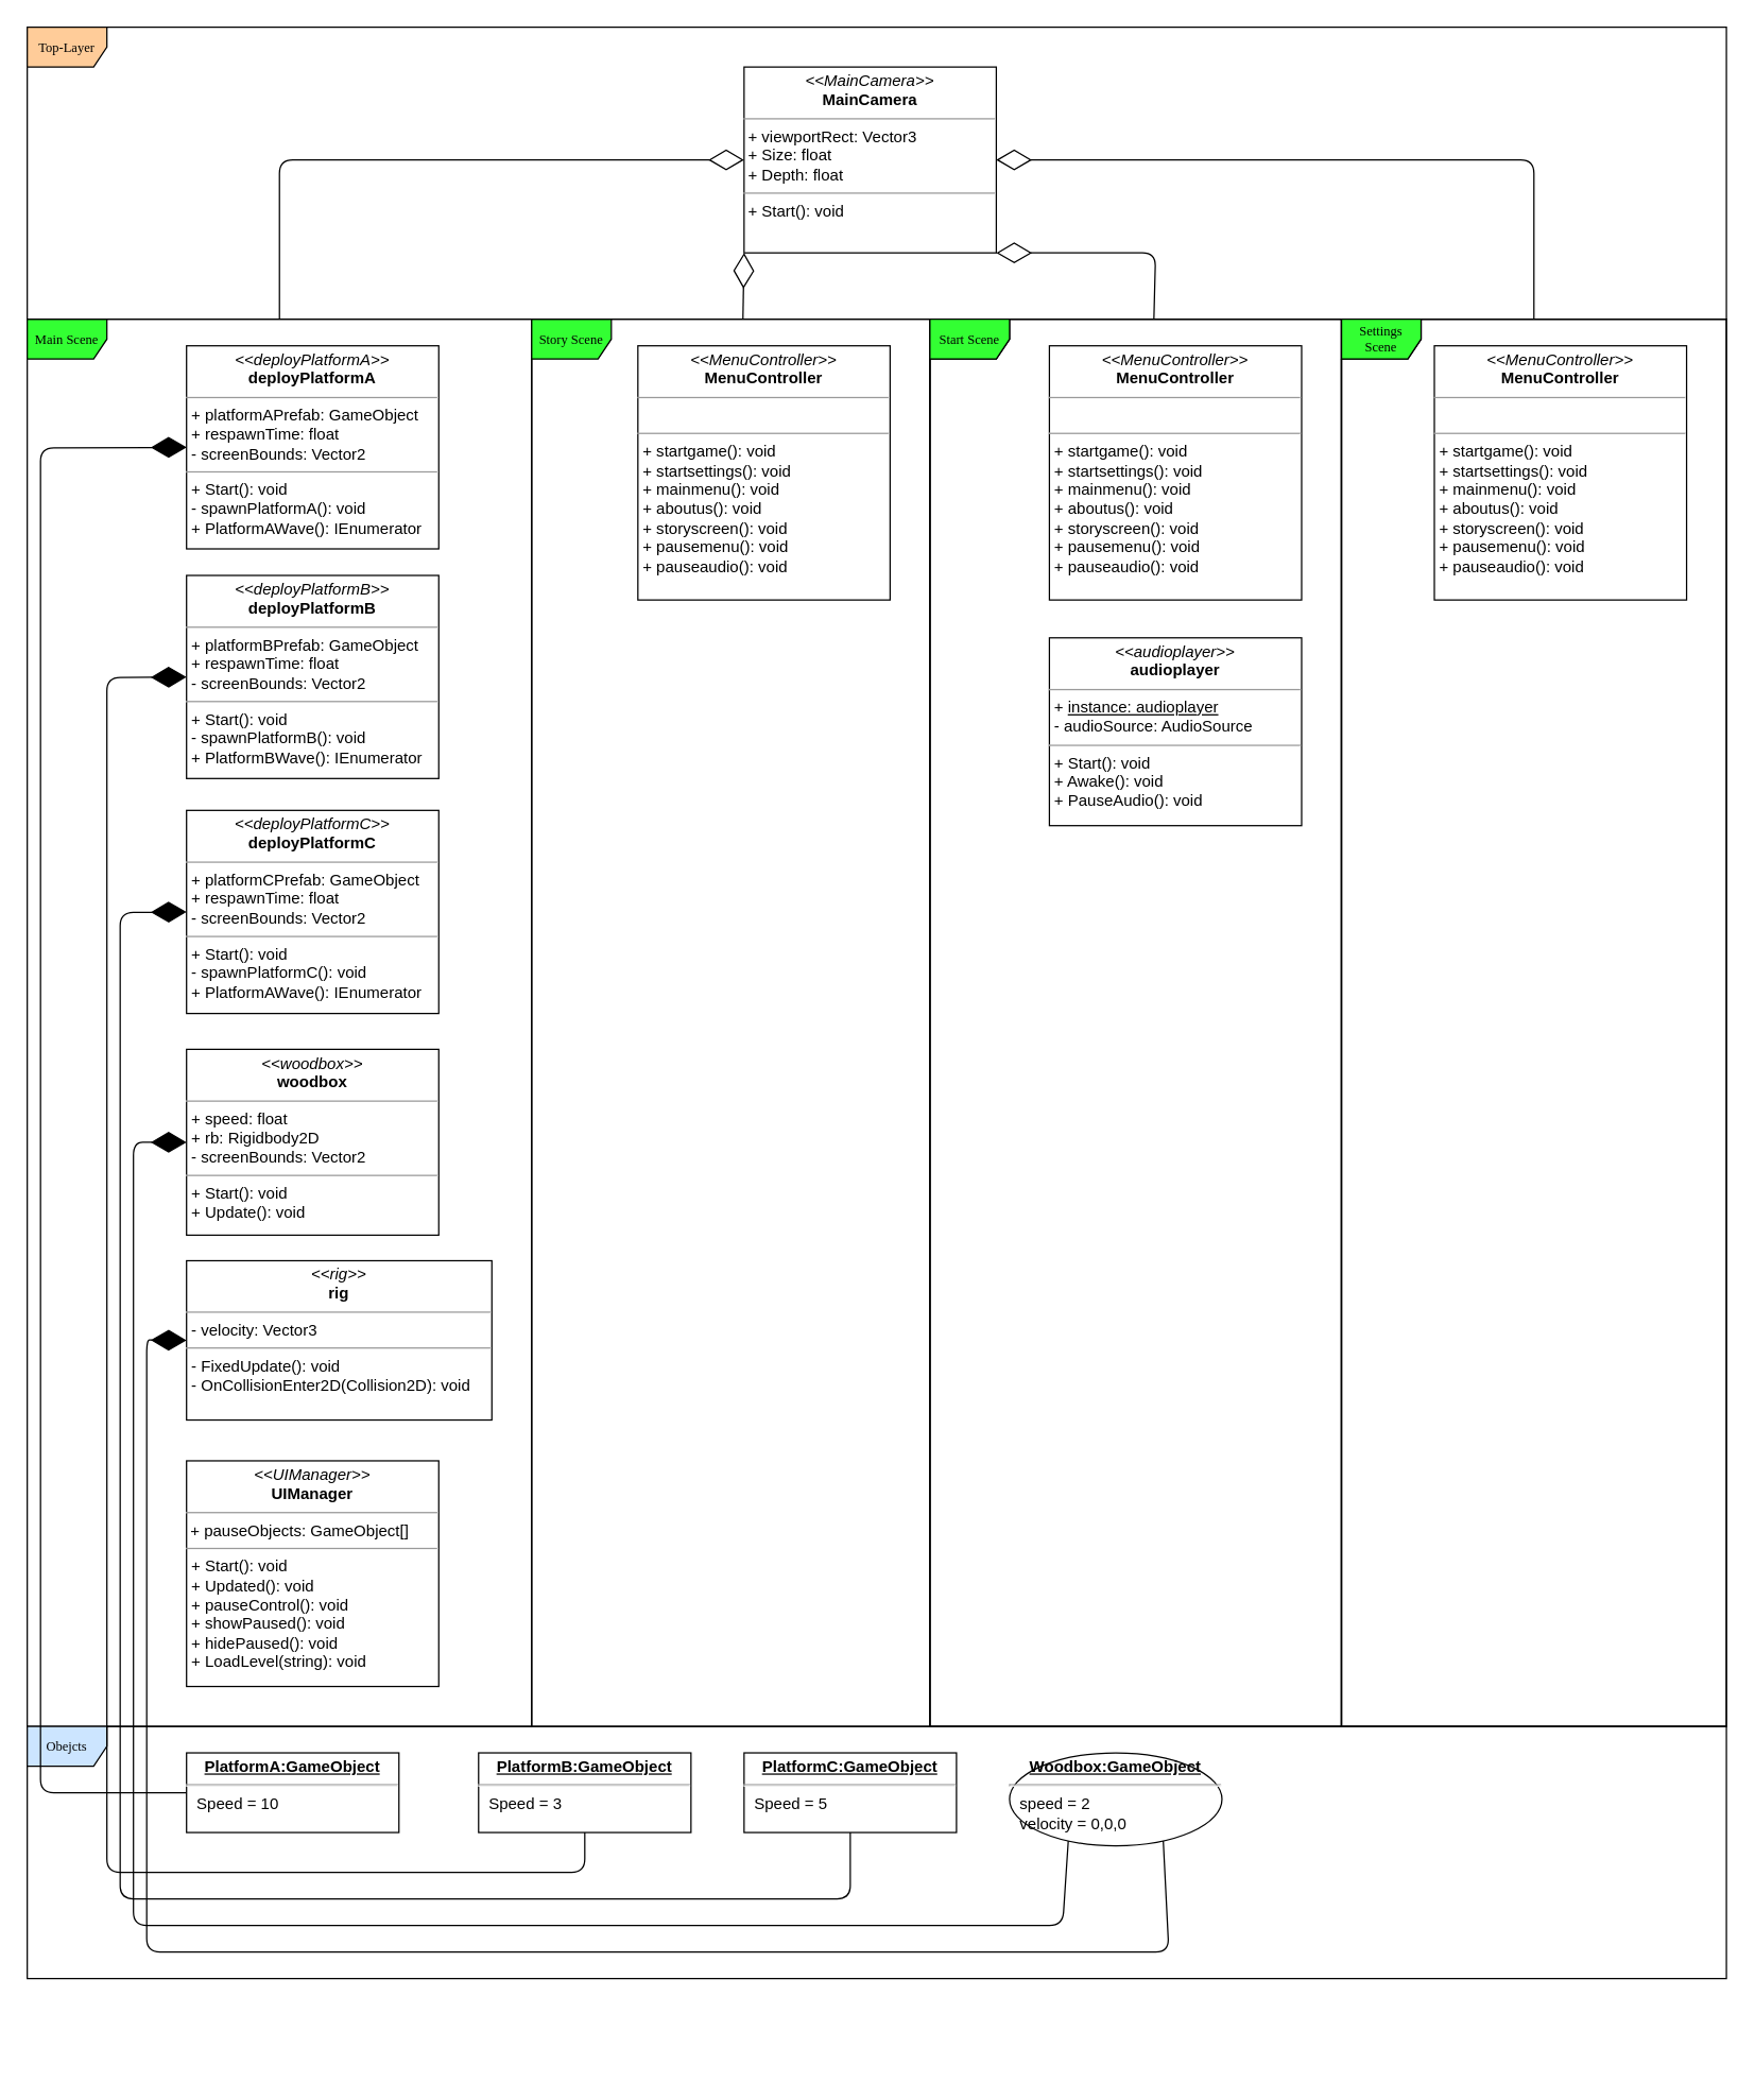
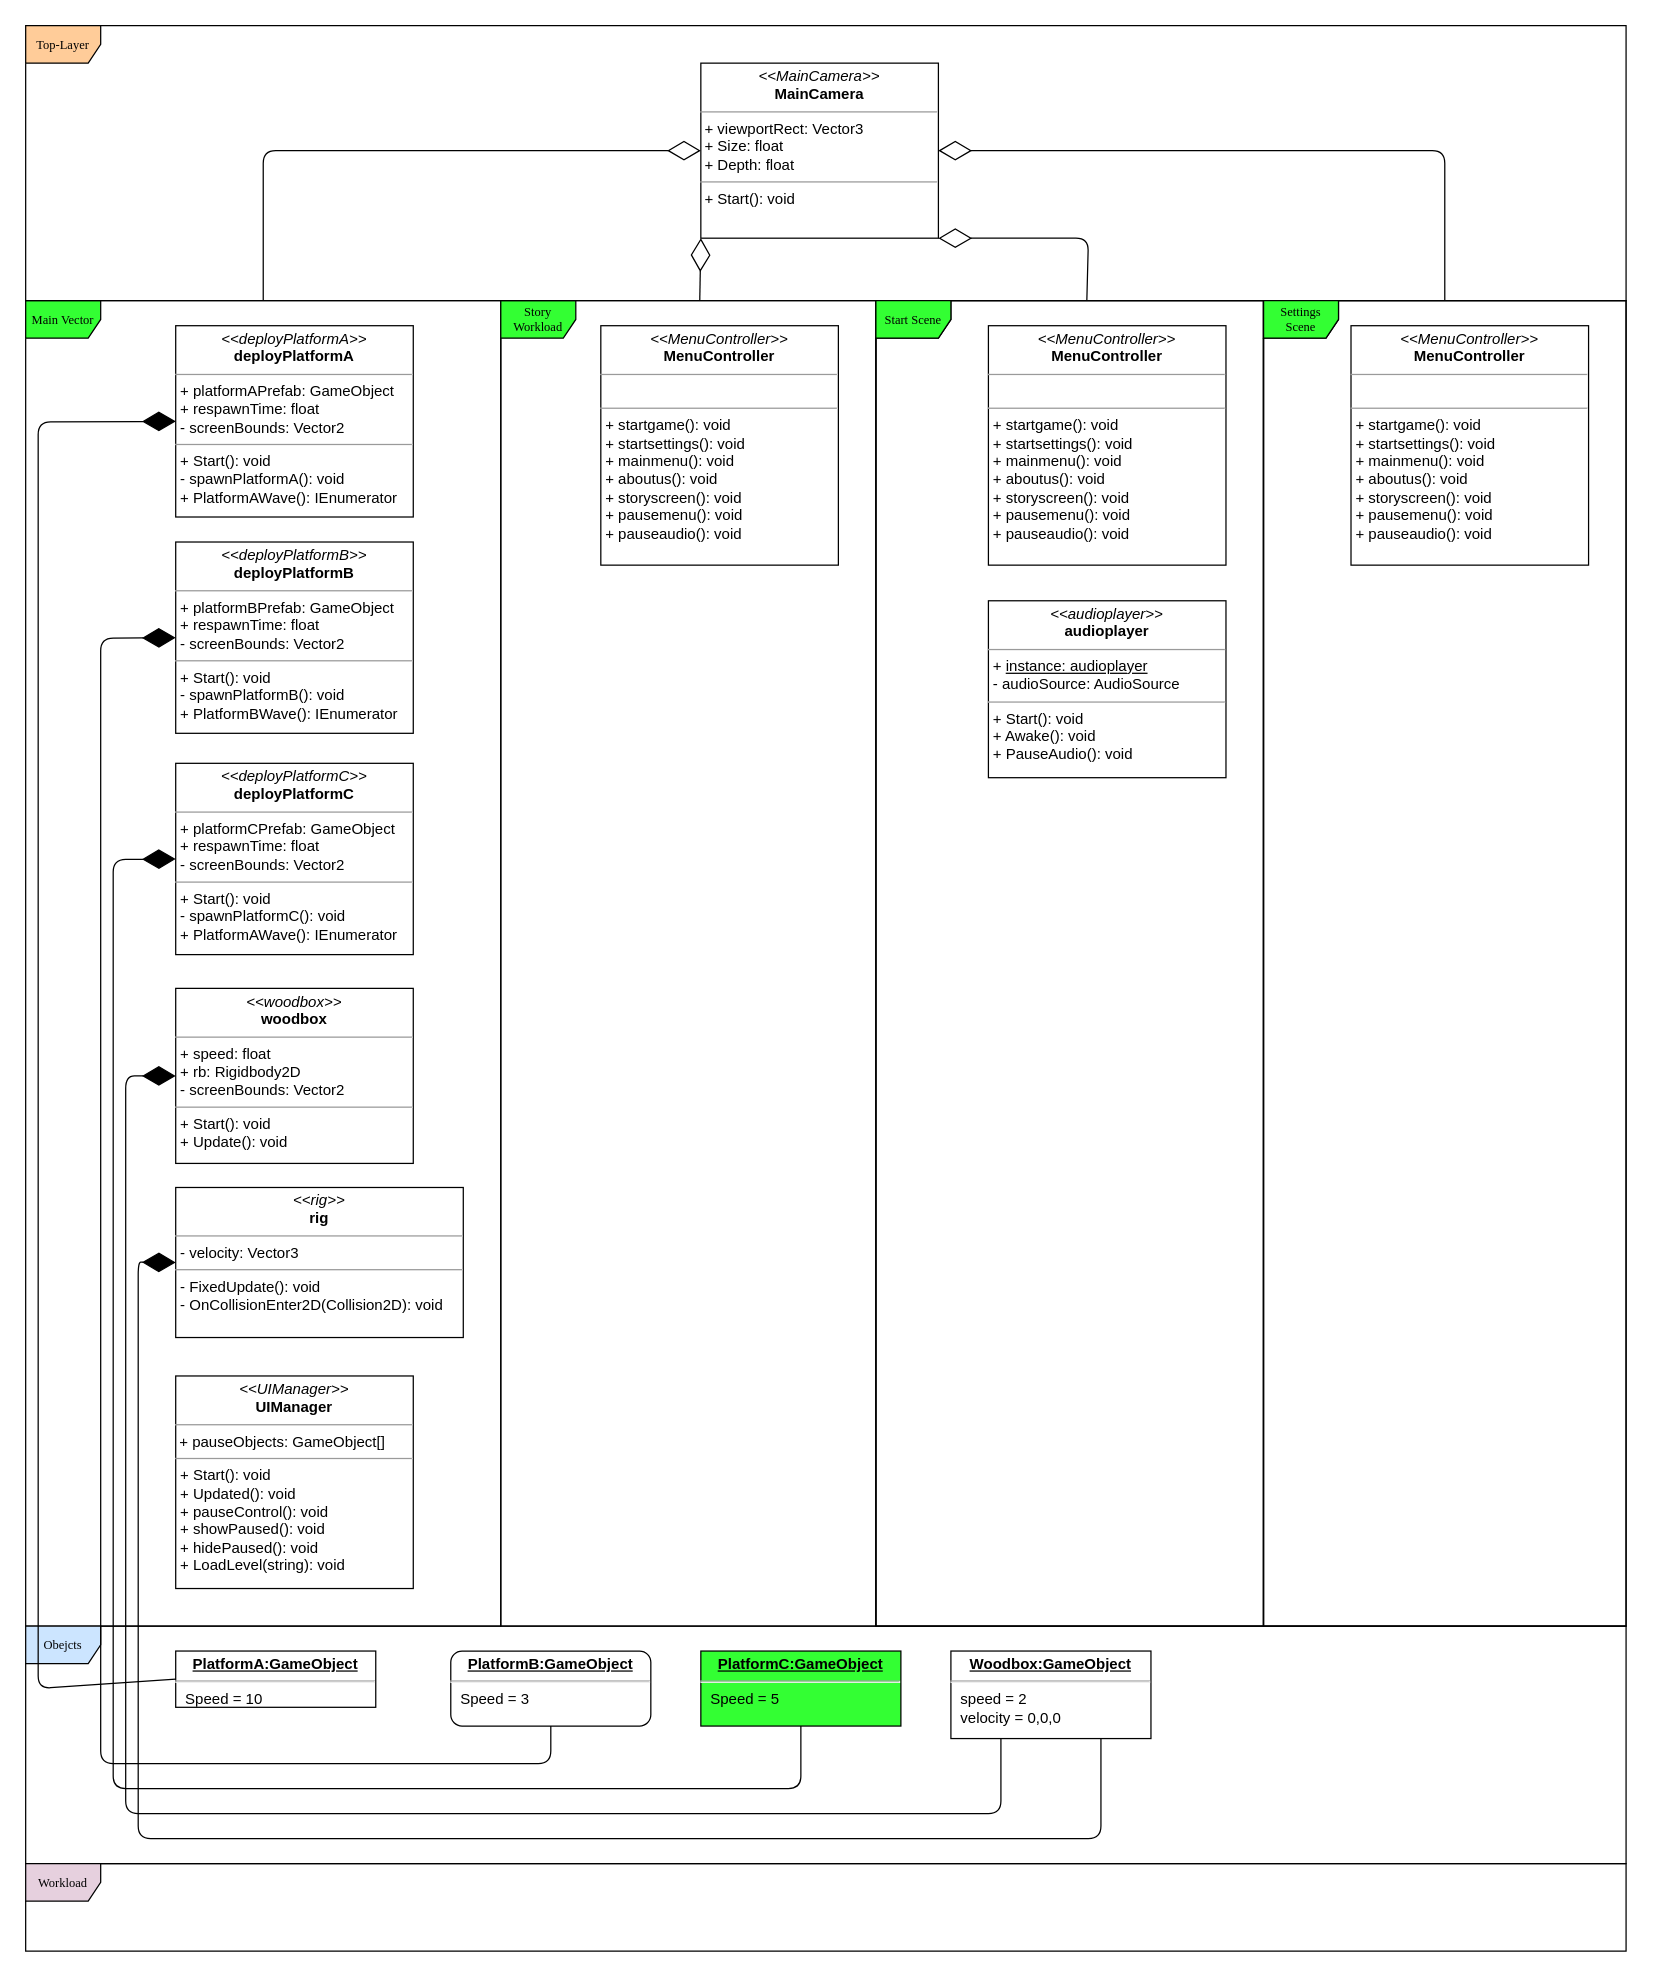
- <mxCell id="2" value="Main Scene" style="shape=umlFrame;whiteSpace=wrap;html=1;rounded=0;shadow=0;comic=0;labelBackgroundColor=none;strokeWidth=1;fontFamily=Verdana;fontSize=10;align=center;fillColor=#33FF33;" parent="1" vertex="1"><mxGeometry x="20" y="240" width="380" height="1060" as="geometry" /></mxCell>
+ <mxCell id="2" value="Main Vector" style="shape=umlFrame;whiteSpace=wrap;html=1;rounded=0;shadow=0;comic=0;labelBackgroundColor=none;strokeWidth=1;fontFamily=Verdana;fontSize=10;align=center;fillColor=#33FF33;" parent="1" vertex="1"><mxGeometry x="20" y="240" width="380" height="1060" as="geometry" /></mxCell>
- <mxCell id="14" value="Story Scene" style="shape=umlFrame;whiteSpace=wrap;html=1;rounded=0;shadow=0;comic=0;labelBackgroundColor=none;strokeWidth=1;fontFamily=Verdana;fontSize=10;align=center;fillColor=#33FF33;" parent="1" vertex="1"><mxGeometry x="400" y="240" width="300" height="1060" as="geometry" /></mxCell>
+ <mxCell id="14" value="Story Workload" style="shape=umlFrame;whiteSpace=wrap;html=1;rounded=0;shadow=0;comic=0;labelBackgroundColor=none;strokeWidth=1;fontFamily=Verdana;fontSize=10;align=center;fillColor=#33FF33;" parent="1" vertex="1"><mxGeometry x="400" y="240" width="300" height="1060" as="geometry" /></mxCell>
- <mxCell id="32" value="&lt;p style=&quot;margin: 0px ; margin-top: 4px ; text-align: center ; text-decoration: underline&quot;&gt;&lt;b&gt;PlatformA:GameObject&lt;/b&gt;&lt;/p&gt;&lt;hr&gt;&lt;p style=&quot;margin: 0px ; margin-left: 8px&quot;&gt;Speed = 10&lt;br&gt;&lt;br&gt;&lt;/p&gt;" style="verticalAlign=top;align=left;overflow=fill;fontSize=12;fontFamily=Helvetica;html=1;" vertex="1" parent="1"><mxGeometry x="140" y="1320" width="160" height="60" as="geometry" /></mxCell>
+ <mxCell id="32" value="&lt;p style=&quot;margin: 0px ; margin-top: 4px ; text-align: center ; text-decoration: underline&quot;&gt;&lt;b&gt;PlatformA:GameObject&lt;/b&gt;&lt;/p&gt;&lt;hr&gt;&lt;p style=&quot;margin: 0px ; margin-left: 8px&quot;&gt;Speed = 10&lt;br&gt;&lt;br&gt;&lt;/p&gt;" style="verticalAlign=top;align=left;overflow=fill;fontSize=12;fontFamily=Helvetica;html=1;" vertex="1" parent="1"><mxGeometry x="140" y="1320" width="160" height="45" as="geometry" /></mxCell>
- <mxCell id="33" value="&lt;p style=&quot;margin: 0px ; margin-top: 4px ; text-align: center ; text-decoration: underline&quot;&gt;&lt;b&gt;PlatformB:GameObject&lt;/b&gt;&lt;/p&gt;&lt;hr&gt;&lt;p style=&quot;margin: 0px ; margin-left: 8px&quot;&gt;Speed = 3&lt;br&gt;&lt;/p&gt;" style="verticalAlign=top;align=left;overflow=fill;fontSize=12;fontFamily=Helvetica;html=1;" vertex="1" parent="1"><mxGeometry x="360" y="1320" width="160" height="60" as="geometry" /></mxCell>
+ <mxCell id="33" value="&lt;p style=&quot;margin: 0px ; margin-top: 4px ; text-align: center ; text-decoration: underline&quot;&gt;&lt;b&gt;PlatformB:GameObject&lt;/b&gt;&lt;/p&gt;&lt;hr&gt;&lt;p style=&quot;margin: 0px ; margin-left: 8px&quot;&gt;Speed = 3&lt;br&gt;&lt;/p&gt;" style="verticalAlign=top;align=left;overflow=fill;fontSize=12;fontFamily=Helvetica;html=1;rounded=1;" vertex="1" parent="1"><mxGeometry x="360" y="1320" width="160" height="60" as="geometry" /></mxCell>
- <mxCell id="34" value="&lt;p style=&quot;margin: 0px ; margin-top: 4px ; text-align: center ; text-decoration: underline&quot;&gt;&lt;b&gt;PlatformC:GameObject&lt;/b&gt;&lt;/p&gt;&lt;hr&gt;&lt;p style=&quot;margin: 0px ; margin-left: 8px&quot;&gt;Speed = 5&lt;br&gt;&lt;/p&gt;" style="verticalAlign=top;align=left;overflow=fill;fontSize=12;fontFamily=Helvetica;html=1;" vertex="1" parent="1"><mxGeometry x="560" y="1320" width="160" height="60" as="geometry" /></mxCell>
+ <mxCell id="34" value="&lt;p style=&quot;margin: 0px ; margin-top: 4px ; text-align: center ; text-decoration: underline&quot;&gt;&lt;b&gt;PlatformC:GameObject&lt;/b&gt;&lt;/p&gt;&lt;hr&gt;&lt;p style=&quot;margin: 0px ; margin-left: 8px&quot;&gt;Speed = 5&lt;br&gt;&lt;/p&gt;" style="verticalAlign=top;align=left;overflow=fill;fontSize=12;fontFamily=Helvetica;html=1;fillColor=#33ff33;" vertex="1" parent="1"><mxGeometry x="560" y="1320" width="160" height="60" as="geometry" /></mxCell>
- <mxCell id="35" value="&lt;p style=&quot;margin: 0px ; margin-top: 4px ; text-align: center ; text-decoration: underline&quot;&gt;&lt;b&gt;Woodbox:GameObject&lt;/b&gt;&lt;/p&gt;&lt;hr&gt;&lt;p style=&quot;margin: 0px ; margin-left: 8px&quot;&gt;speed = 2&lt;br&gt;velocity = 0,0,0&lt;br&gt;&lt;/p&gt;" style="ellipse;verticalAlign=top;align=left;overflow=fill;fontSize=12;fontFamily=Helvetica;html=1;" vertex="1" parent="1"><mxGeometry x="760" y="1320" width="160" height="70" as="geometry" /></mxCell>
+ <mxCell id="35" value="&lt;p style=&quot;margin: 0px ; margin-top: 4px ; text-align: center ; text-decoration: underline&quot;&gt;&lt;b&gt;Woodbox:GameObject&lt;/b&gt;&lt;/p&gt;&lt;hr&gt;&lt;p style=&quot;margin: 0px ; margin-left: 8px&quot;&gt;speed = 2&lt;br&gt;velocity = 0,0,0&lt;br&gt;&lt;/p&gt;" style="verticalAlign=top;align=left;overflow=fill;fontSize=12;fontFamily=Helvetica;html=1;" vertex="1" parent="1"><mxGeometry x="760" y="1320" width="160" height="70" as="geometry" /></mxCell>
+ <mxCell id="31" value="Workload" style="shape=umlFrame;whiteSpace=wrap;html=1;rounded=0;shadow=0;comic=0;labelBackgroundColor=none;strokeWidth=1;fontFamily=Verdana;fontSize=10;align=center;fillColor=#E6D0DE;" vertex="1" parent="1"><mxGeometry x="20" y="1490" width="1280" height="70" as="geometry" /></mxCell>
